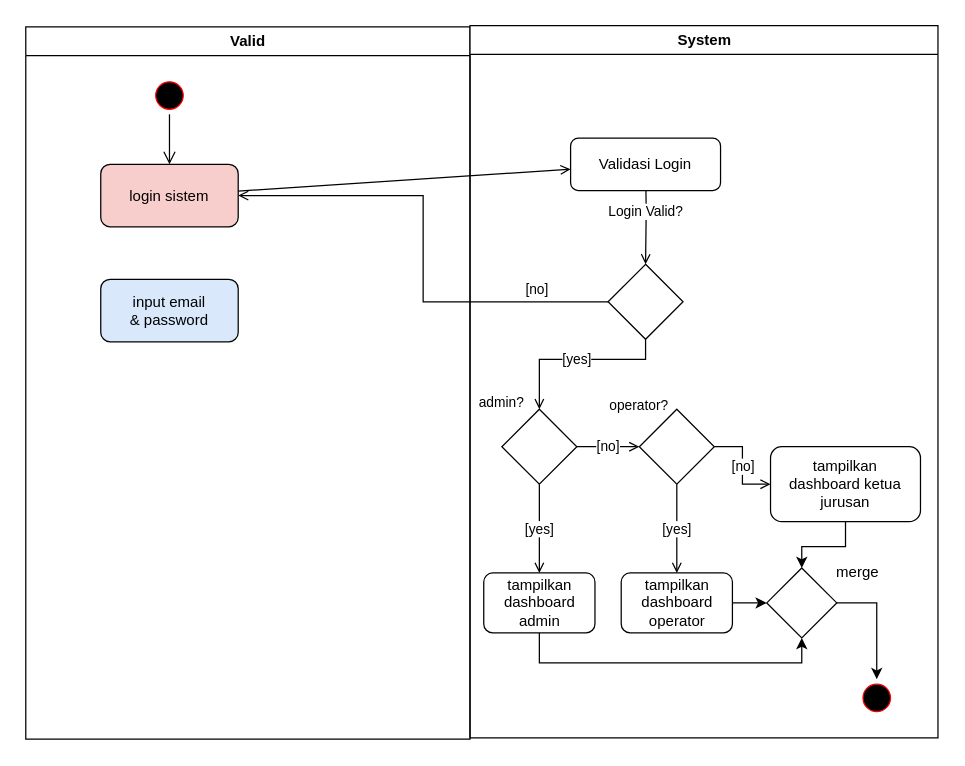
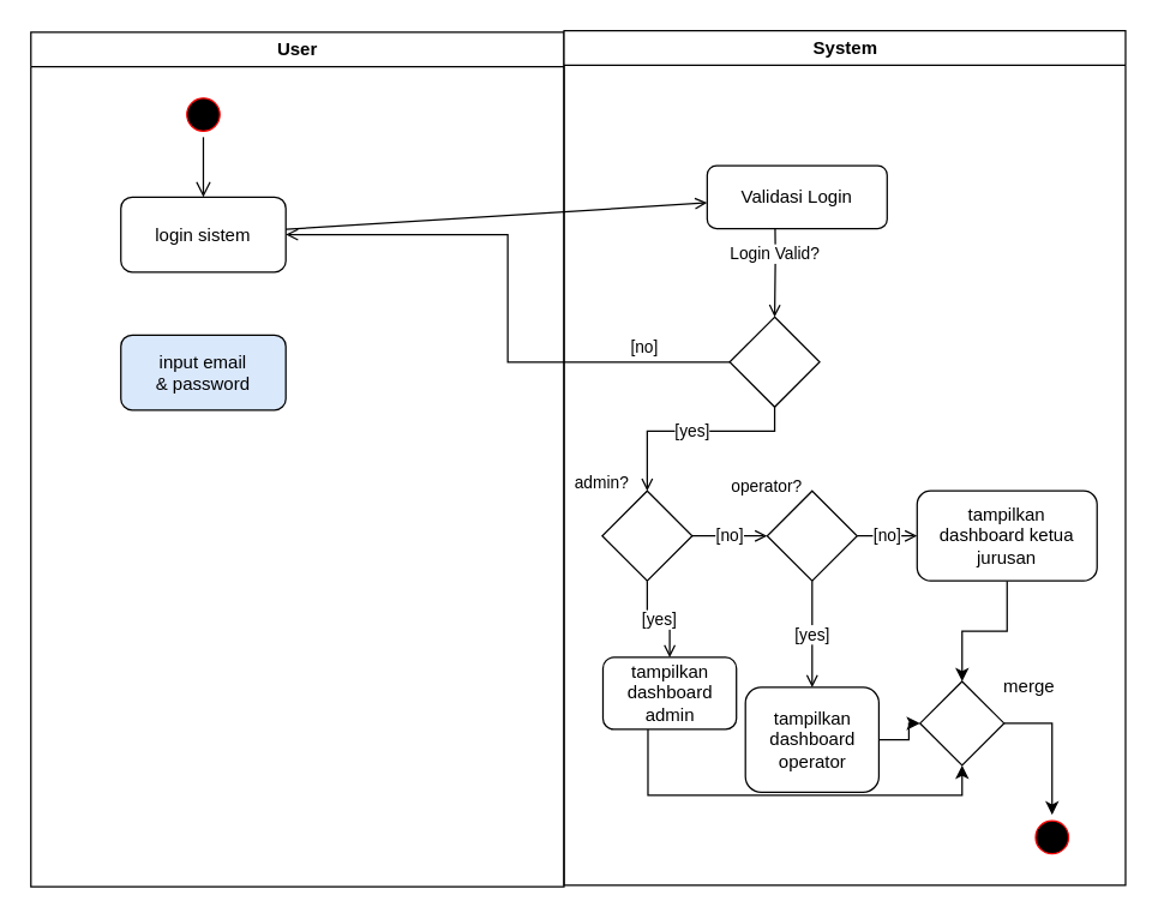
- <mxCell id="3" value="Valid" style="swimlane;whiteSpace=wrap" parent="2" vertex="1"><mxGeometry y="1" width="355.5" height="570" as="geometry" /></mxCell>
+ <mxCell id="3" value="User" style="swimlane;whiteSpace=wrap" parent="2" vertex="1"><mxGeometry y="1" width="355.5" height="570" as="geometry" /></mxCell>
- <mxCell id="13" value="Validasi Login" style="whiteSpace=wrap;html=1;fillColor=rgb(255, 255, 255);strokeColor=rgb(0, 0, 0);fontColor=rgb(0, 0, 0);rounded=1;" vertex="1" parent="9"><mxGeometry x="80.5" y="90" width="120" height="42" as="geometry" /></mxCell>
+ <mxCell id="13" value="Validasi Login" style="whiteSpace=wrap;html=1;fillColor=rgb(255, 255, 255);strokeColor=rgb(0, 0, 0);fontColor=rgb(0, 0, 0);rounded=1;" vertex="1" parent="9"><mxGeometry x="95.5" y="90" width="120" height="42" as="geometry" /></mxCell>
- <mxCell id="6" value="login sistem" style="rounded=1;fillColor=#f8cecc;" parent="3" vertex="1"><mxGeometry x="60" y="110" width="110" height="50" as="geometry" /></mxCell>
+ <mxCell id="6" value="login sistem" style="rounded=1;" parent="3" vertex="1"><mxGeometry x="60" y="110" width="110" height="50" as="geometry" /></mxCell>
- <mxCell id="27" value="&lt;div&gt;tampilkan &lt;br&gt;&lt;/div&gt;&lt;div&gt;dashboard ketua jurusan&lt;/div&gt;" style="whiteSpace=wrap;html=1;fillColor=rgb(255, 255, 255);strokeColor=rgb(0, 0, 0);fontColor=rgb(0, 0, 0);rounded=1;" vertex="1" parent="9"><mxGeometry x="240.5" y="337" width="120" height="60" as="geometry" /></mxCell>
+ <mxCell id="27" value="&lt;div&gt;tampilkan &lt;br&gt;&lt;/div&gt;&lt;div&gt;dashboard ketua jurusan&lt;/div&gt;" style="whiteSpace=wrap;html=1;fillColor=rgb(255, 255, 255);strokeColor=rgb(0, 0, 0);fontColor=rgb(0, 0, 0);rounded=1;" vertex="1" parent="9"><mxGeometry x="235.5" y="307" width="120" height="60" as="geometry" /></mxCell>
- <mxCell id="23" value="tampilkan dashboard admin" style="whiteSpace=wrap;html=1;fillColor=rgb(255, 255, 255);strokeColor=rgb(0, 0, 0);fontColor=rgb(0, 0, 0);rounded=1;" vertex="1" parent="9"><mxGeometry x="11" y="438" width="89" height="48" as="geometry" /></mxCell>
+ <mxCell id="23" value="tampilkan dashboard admin" style="whiteSpace=wrap;html=1;fillColor=rgb(255, 255, 255);strokeColor=rgb(0, 0, 0);fontColor=rgb(0, 0, 0);rounded=1;" vertex="1" parent="9"><mxGeometry x="26" y="418" width="89" height="48" as="geometry" /></mxCell>
- <mxCell id="25" value="tampilkan dashboard operator" style="whiteSpace=wrap;html=1;fillColor=rgb(255, 255, 255);strokeColor=rgb(0, 0, 0);fontColor=rgb(0, 0, 0);rounded=1;" vertex="1" parent="9"><mxGeometry x="121" y="438" width="89" height="48" as="geometry" /></mxCell>
+ <mxCell id="25" value="tampilkan dashboard operator" style="whiteSpace=wrap;html=1;fillColor=rgb(255, 255, 255);strokeColor=rgb(0, 0, 0);fontColor=rgb(0, 0, 0);rounded=1;" vertex="1" parent="9"><mxGeometry x="121" y="438" width="89" height="70" as="geometry" /></mxCell>
